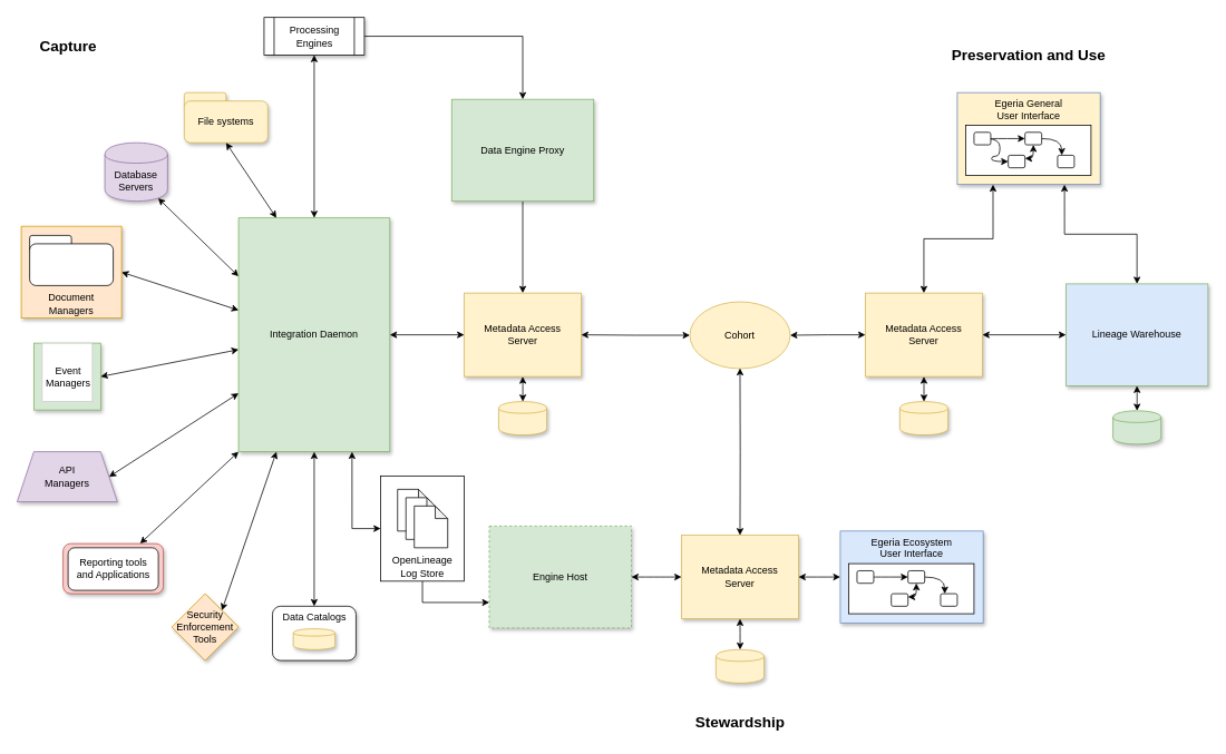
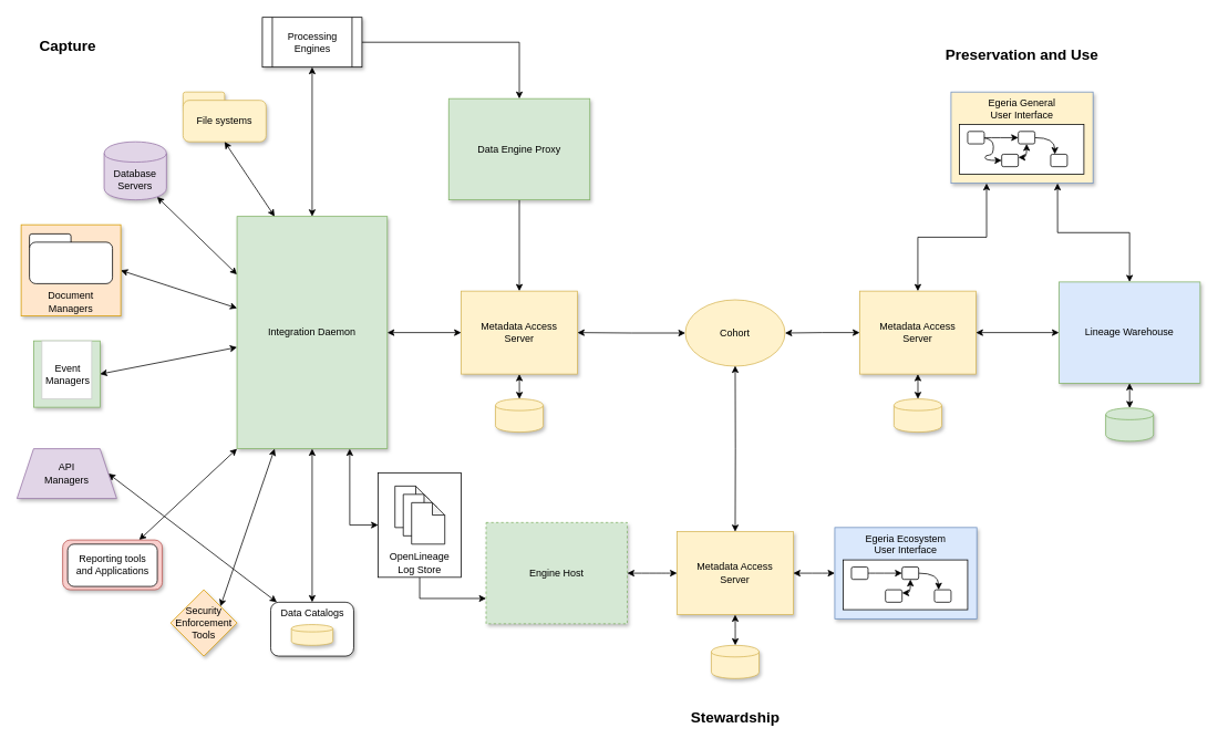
- <mxCell id="39" value="Processing&lt;br&gt;Engines" style="shape=process;whiteSpace=wrap;html=1;backgroundOutline=1;shadow=1;align=center;" parent="1" vertex="1"><mxGeometry x="315.5" y="20" width="120" height="45" as="geometry" /></mxCell>
+ <mxCell id="39" value="Processing&lt;br&gt;Engines" style="shape=process;whiteSpace=wrap;html=1;backgroundOutline=1;shadow=1;align=center;" parent="1" vertex="1"><mxGeometry x="315.5" y="20" width="120" height="60" as="geometry" /></mxCell>
- <mxCell id="23" style="edgeStyle=none;rounded=0;orthogonalLoop=1;jettySize=auto;html=1;exitX=1;exitY=0.5;exitDx=0;exitDy=0;entryX=0;entryY=0.75;entryDx=0;entryDy=0;startArrow=classic;startFill=1;" parent="1" source="24" target="7" edge="1"><mxGeometry relative="1" as="geometry" /></mxCell>
+ <mxCell id="23" style="edgeStyle=none;rounded=0;orthogonalLoop=1;jettySize=auto;html=1;exitX=1;exitY=0.5;exitDx=0;exitDy=0;startArrow=classic;startFill=1;" parent="1" source="24" target="34" edge="1"><mxGeometry relative="1" as="geometry" /></mxCell>
